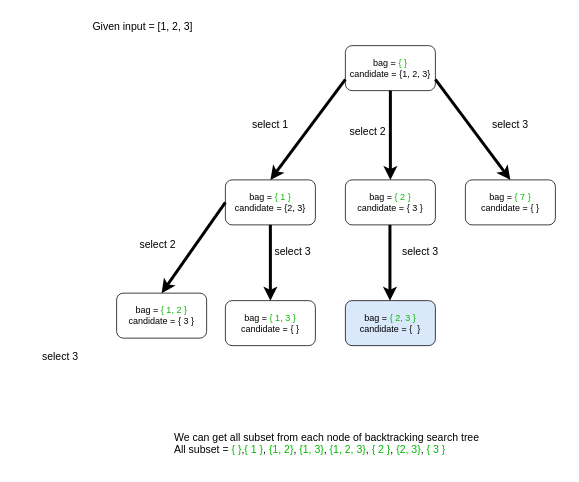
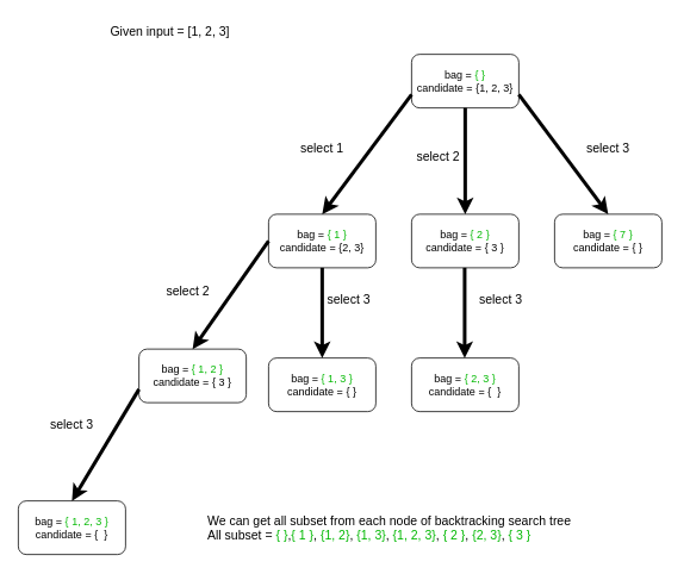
- <mxCell id="17" value="bag = &lt;font color=&quot;#00b800&quot;&gt;{ 2, 3 }&lt;/font&gt;&lt;br&gt;candidate = {&amp;nbsp; }" style="rounded=1;whiteSpace=wrap;html=1;fillColor=#dae8fc;" vertex="1" parent="1"><mxGeometry x="460" y="400" width="120" height="60" as="geometry" /></mxCell>
+ <mxCell id="17" value="bag = &lt;font color=&quot;#00b800&quot;&gt;{ 2, 3 }&lt;/font&gt;&lt;br&gt;candidate = {&amp;nbsp; }" style="rounded=1;whiteSpace=wrap;html=1;" vertex="1" parent="1"><mxGeometry x="460" y="400" width="120" height="60" as="geometry" /></mxCell>
+ <mxCell id="11" value="" style="endArrow=classic;html=1;rounded=0;strokeWidth=4;entryX=0.5;entryY=0;entryDx=0;entryDy=0;exitX=0;exitY=0.75;exitDx=0;exitDy=0;" edge="1" parent="1" source="6" target="9"><mxGeometry width="50" height="50" relative="1" as="geometry"><mxPoint x="100" y="430" as="sourcePoint" /><mxPoint x="0" y="560" as="targetPoint" /></mxGeometry></mxCell>
+ <mxCell id="9" value="bag = &lt;font color=&quot;#00b800&quot;&gt;{ 1, 2, 3 }&lt;/font&gt;&lt;br&gt;candidate = {&amp;nbsp; }" style="rounded=1;whiteSpace=wrap;html=1;" vertex="1" parent="1"><mxGeometry x="20" y="560" width="120" height="60" as="geometry" /></mxCell>
